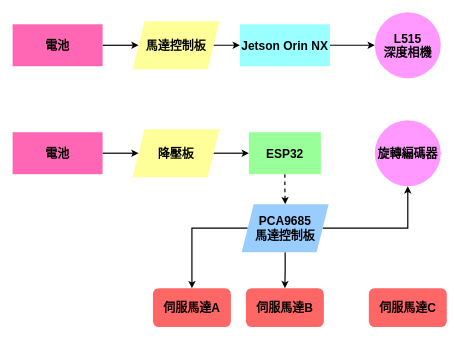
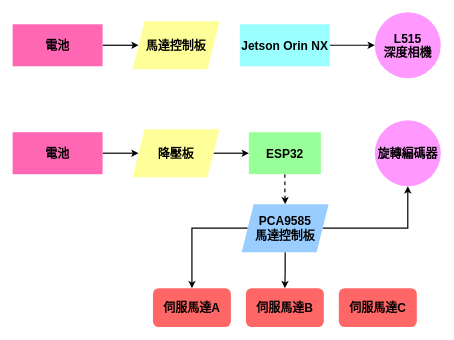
- <mxCell id="12" value="" style="edgeStyle=orthogonalEdgeStyle;rounded=0;orthogonalLoop=1;jettySize=auto;html=1;fontStyle=1;strokeColor=#000000;strokeWidth=2;" parent="1" source="13" target="5" edge="1"><mxGeometry relative="1" as="geometry" /></mxCell>
- <mxCell id="11" value="PCA9685&lt;div&gt;馬達控制板&lt;/div&gt;" style="shape=parallelogram;perimeter=parallelogramPerimeter;whiteSpace=wrap;html=1;fixedSize=1;fontSize=20;fontStyle=1;fillColor=#99CCFF;fontColor=#000000;strokeColor=none;" parent="1" vertex="1"><mxGeometry x="402" y="340" width="145" height="80" as="geometry" /></mxCell>
+ <mxCell id="11" value="PCA9585&lt;div&gt;馬達控制板&lt;/div&gt;" style="shape=parallelogram;perimeter=parallelogramPerimeter;whiteSpace=wrap;html=1;fixedSize=1;fontSize=20;fontStyle=1;fillColor=#99CCFF;fontColor=#000000;strokeColor=none;" parent="1" vertex="1"><mxGeometry x="402" y="340" width="145" height="80" as="geometry" /></mxCell>
- <mxCell id="22" value="伺服馬達C" style="rounded=1;whiteSpace=wrap;html=1;fontSize=20;fontStyle=1;fillColor=#FF6666;fontColor=#000000;strokeColor=none;" parent="1" vertex="1"><mxGeometry x="614" y="480" width="130" height="65" as="geometry" /></mxCell>
+ <mxCell id="22" value="伺服馬達C" style="rounded=1;whiteSpace=wrap;html=1;fontSize=20;fontStyle=1;fillColor=#FF6666;fontColor=#000000;strokeColor=none;" parent="1" vertex="1"><mxGeometry x="564" y="480" width="130" height="65" as="geometry" /></mxCell>
